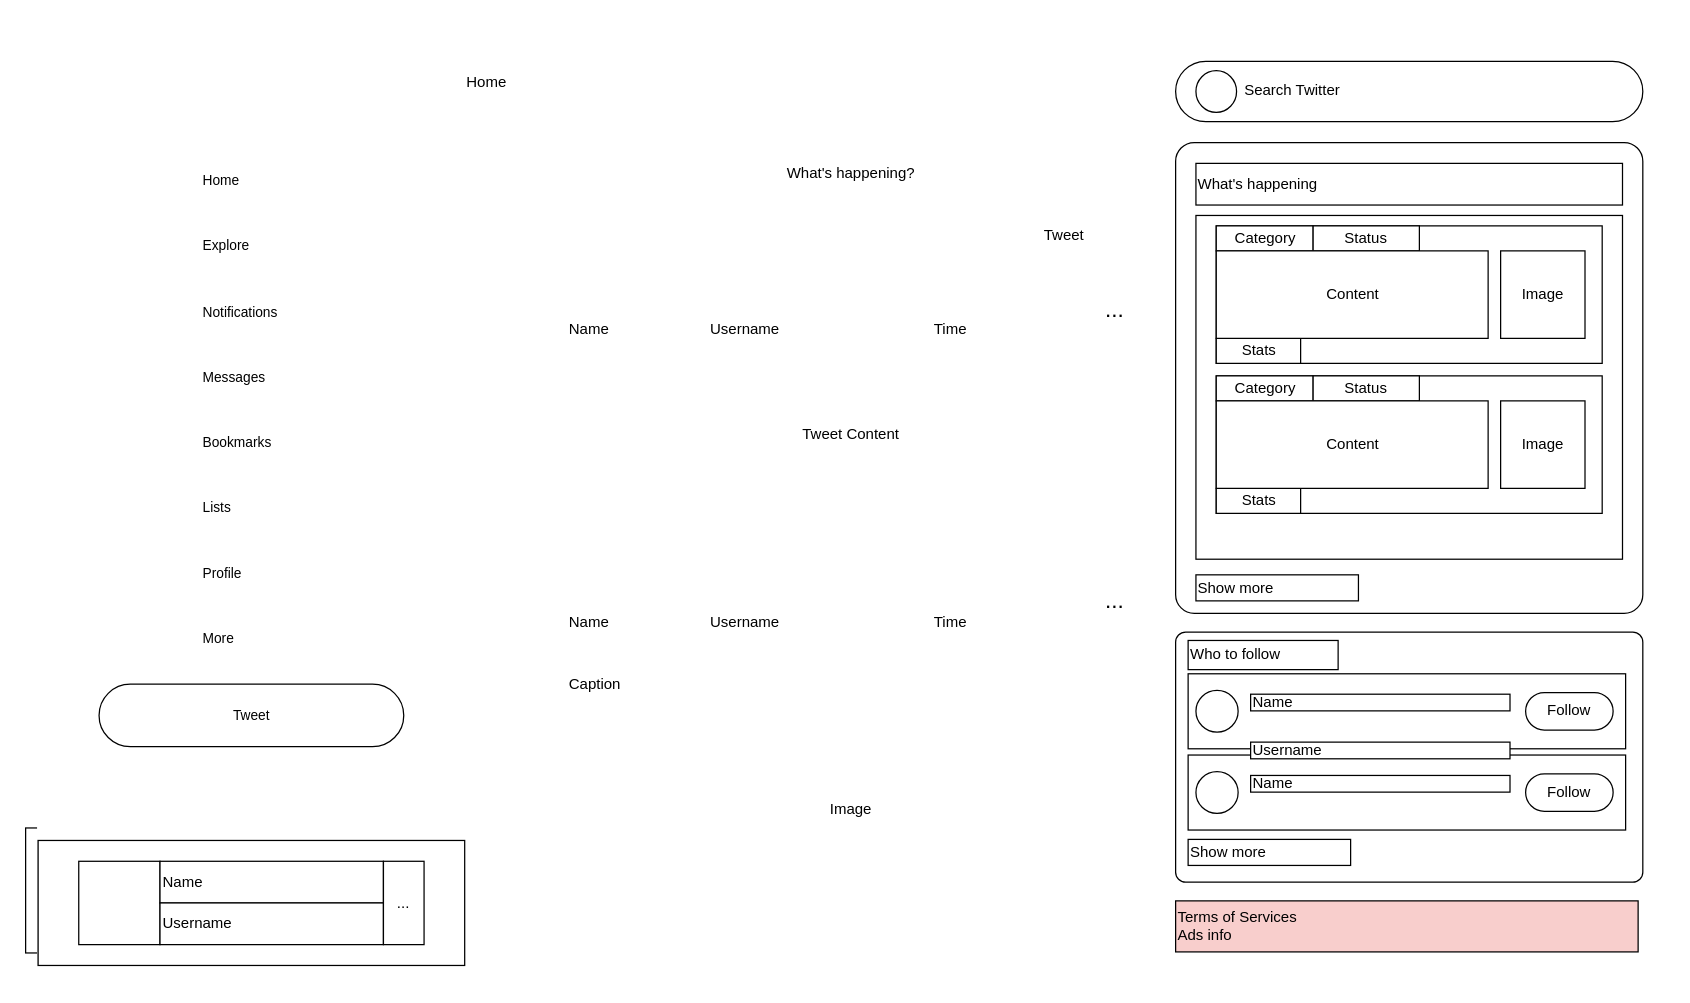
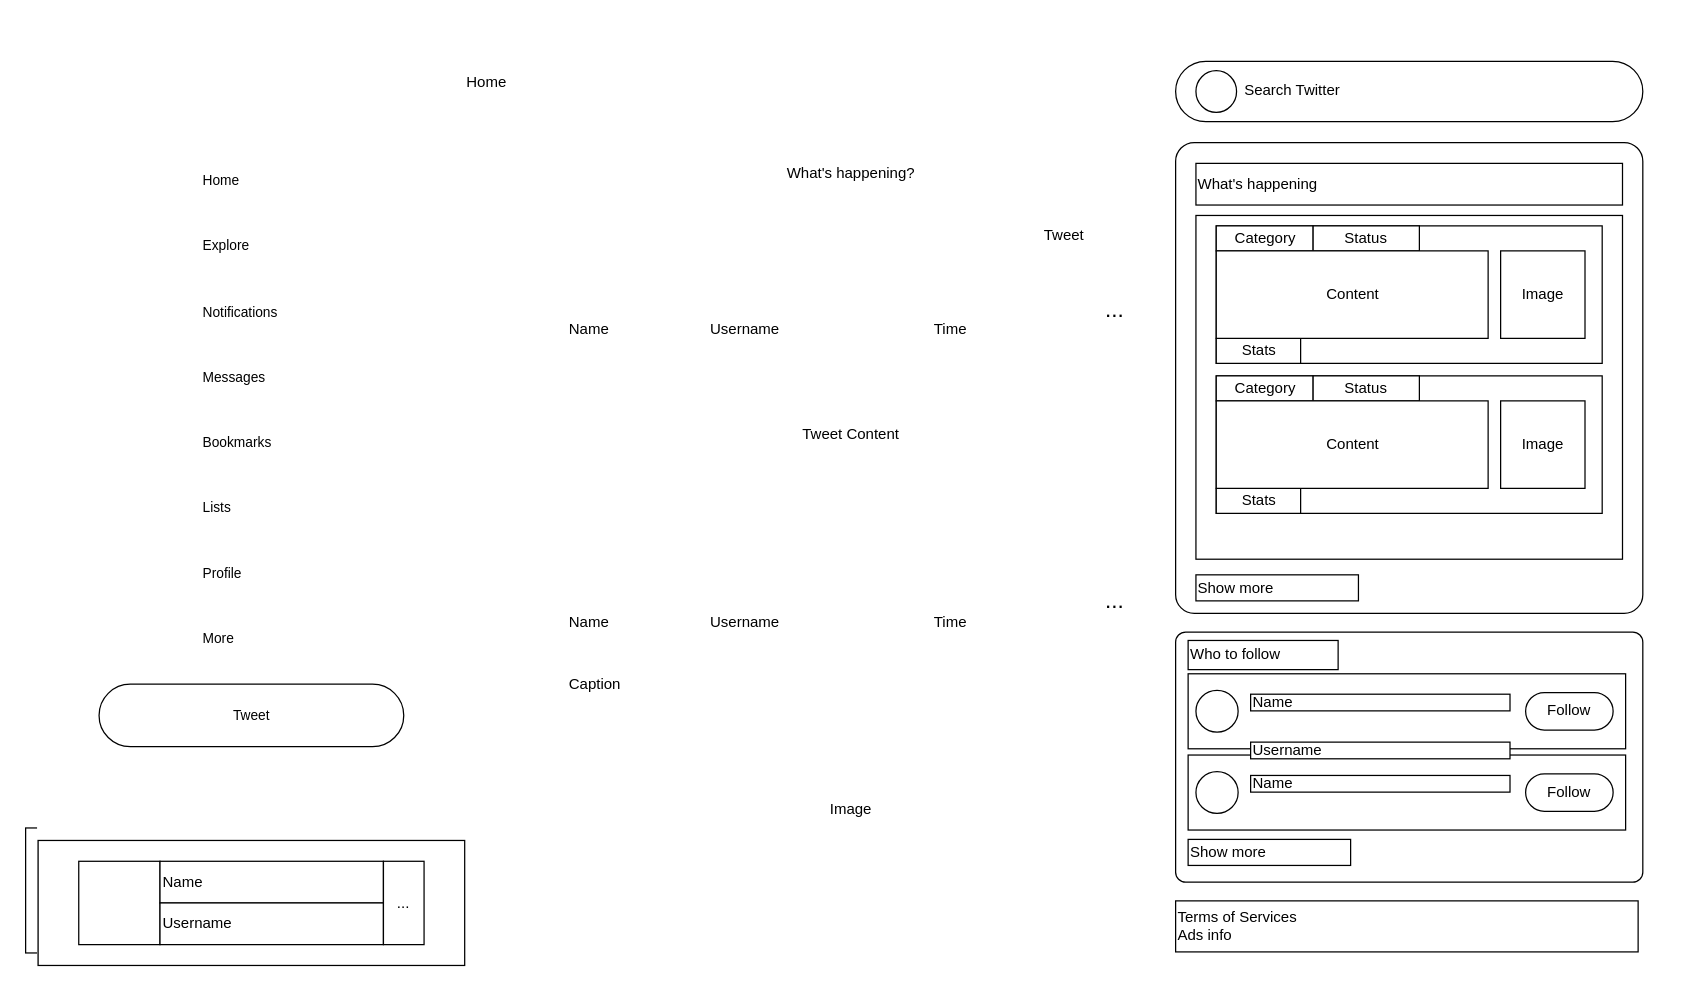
- <mxCell id="254" value="Terms of Services&lt;br&gt;Ads info" style="rounded=0;whiteSpace=wrap;html=1;align=left;fillColor=#f8cecc;" vertex="1" parent="169"><mxGeometry x="910" y="690" width="370" height="40.83" as="geometry" /></mxCell>
+ <mxCell id="254" value="Terms of Services&lt;br&gt;Ads info" style="rounded=0;whiteSpace=wrap;html=1;align=left;" vertex="1" parent="169"><mxGeometry x="910" y="690" width="370" height="40.83" as="geometry" /></mxCell>
